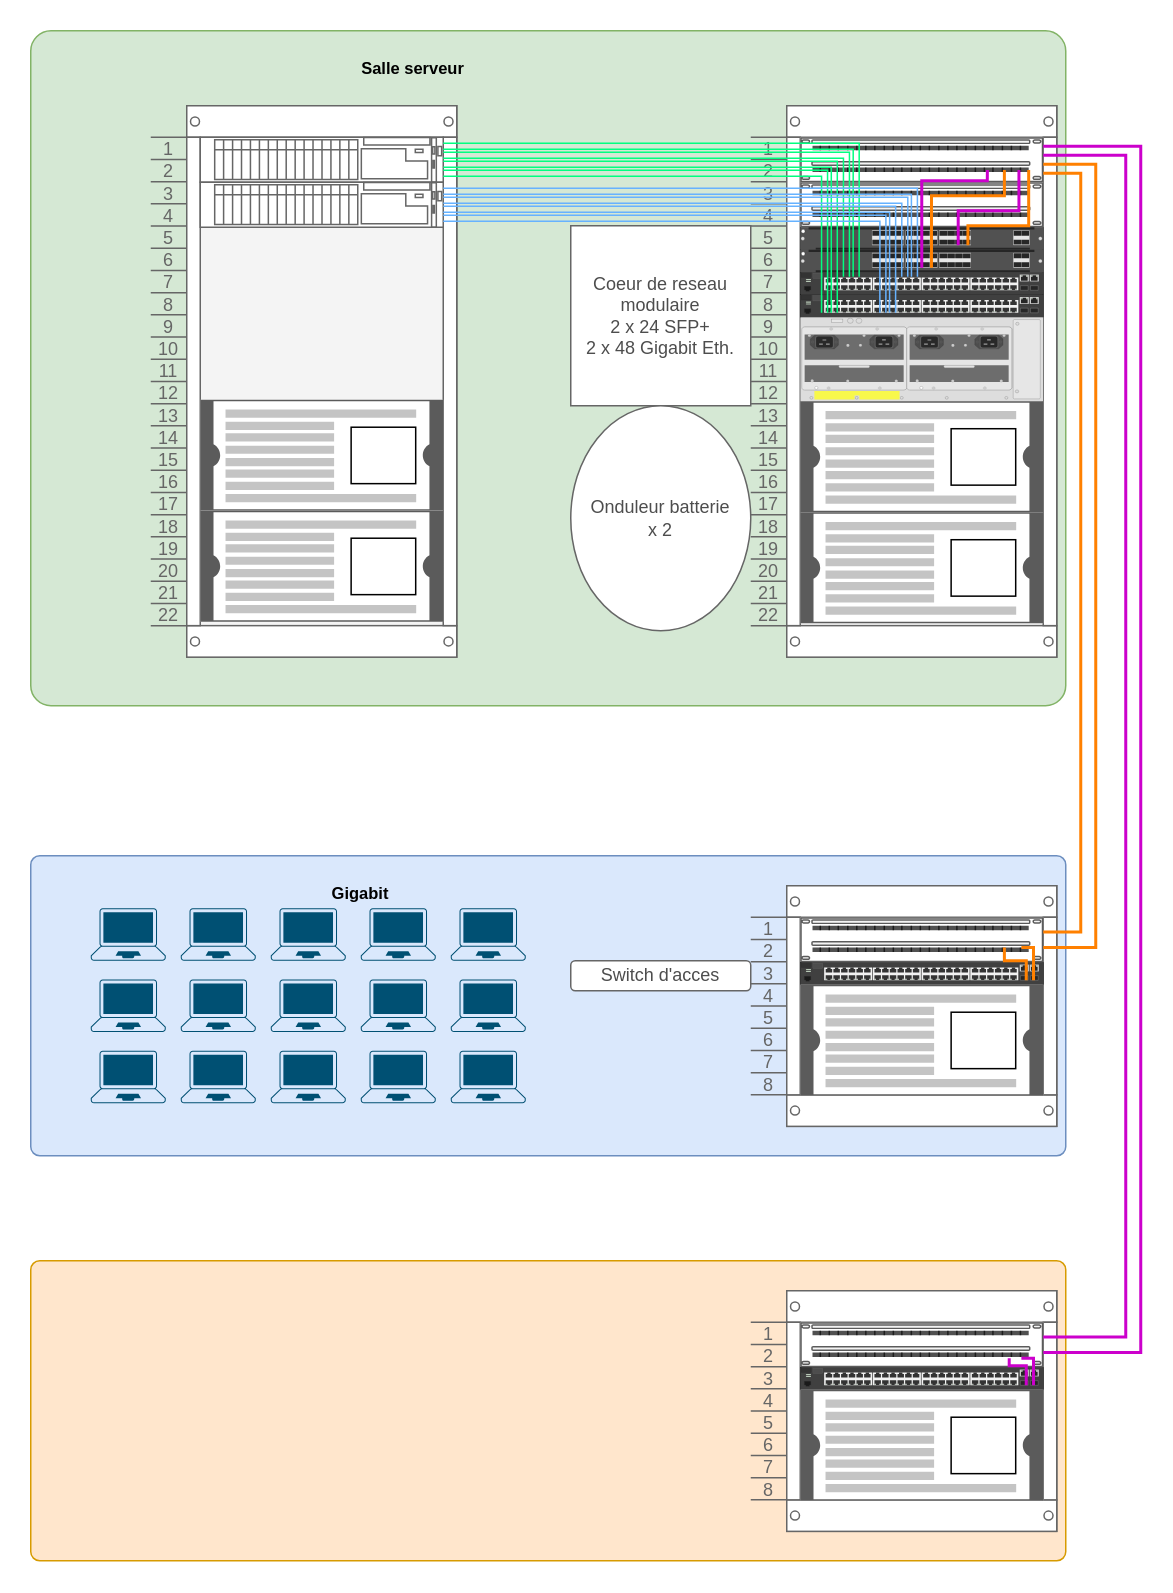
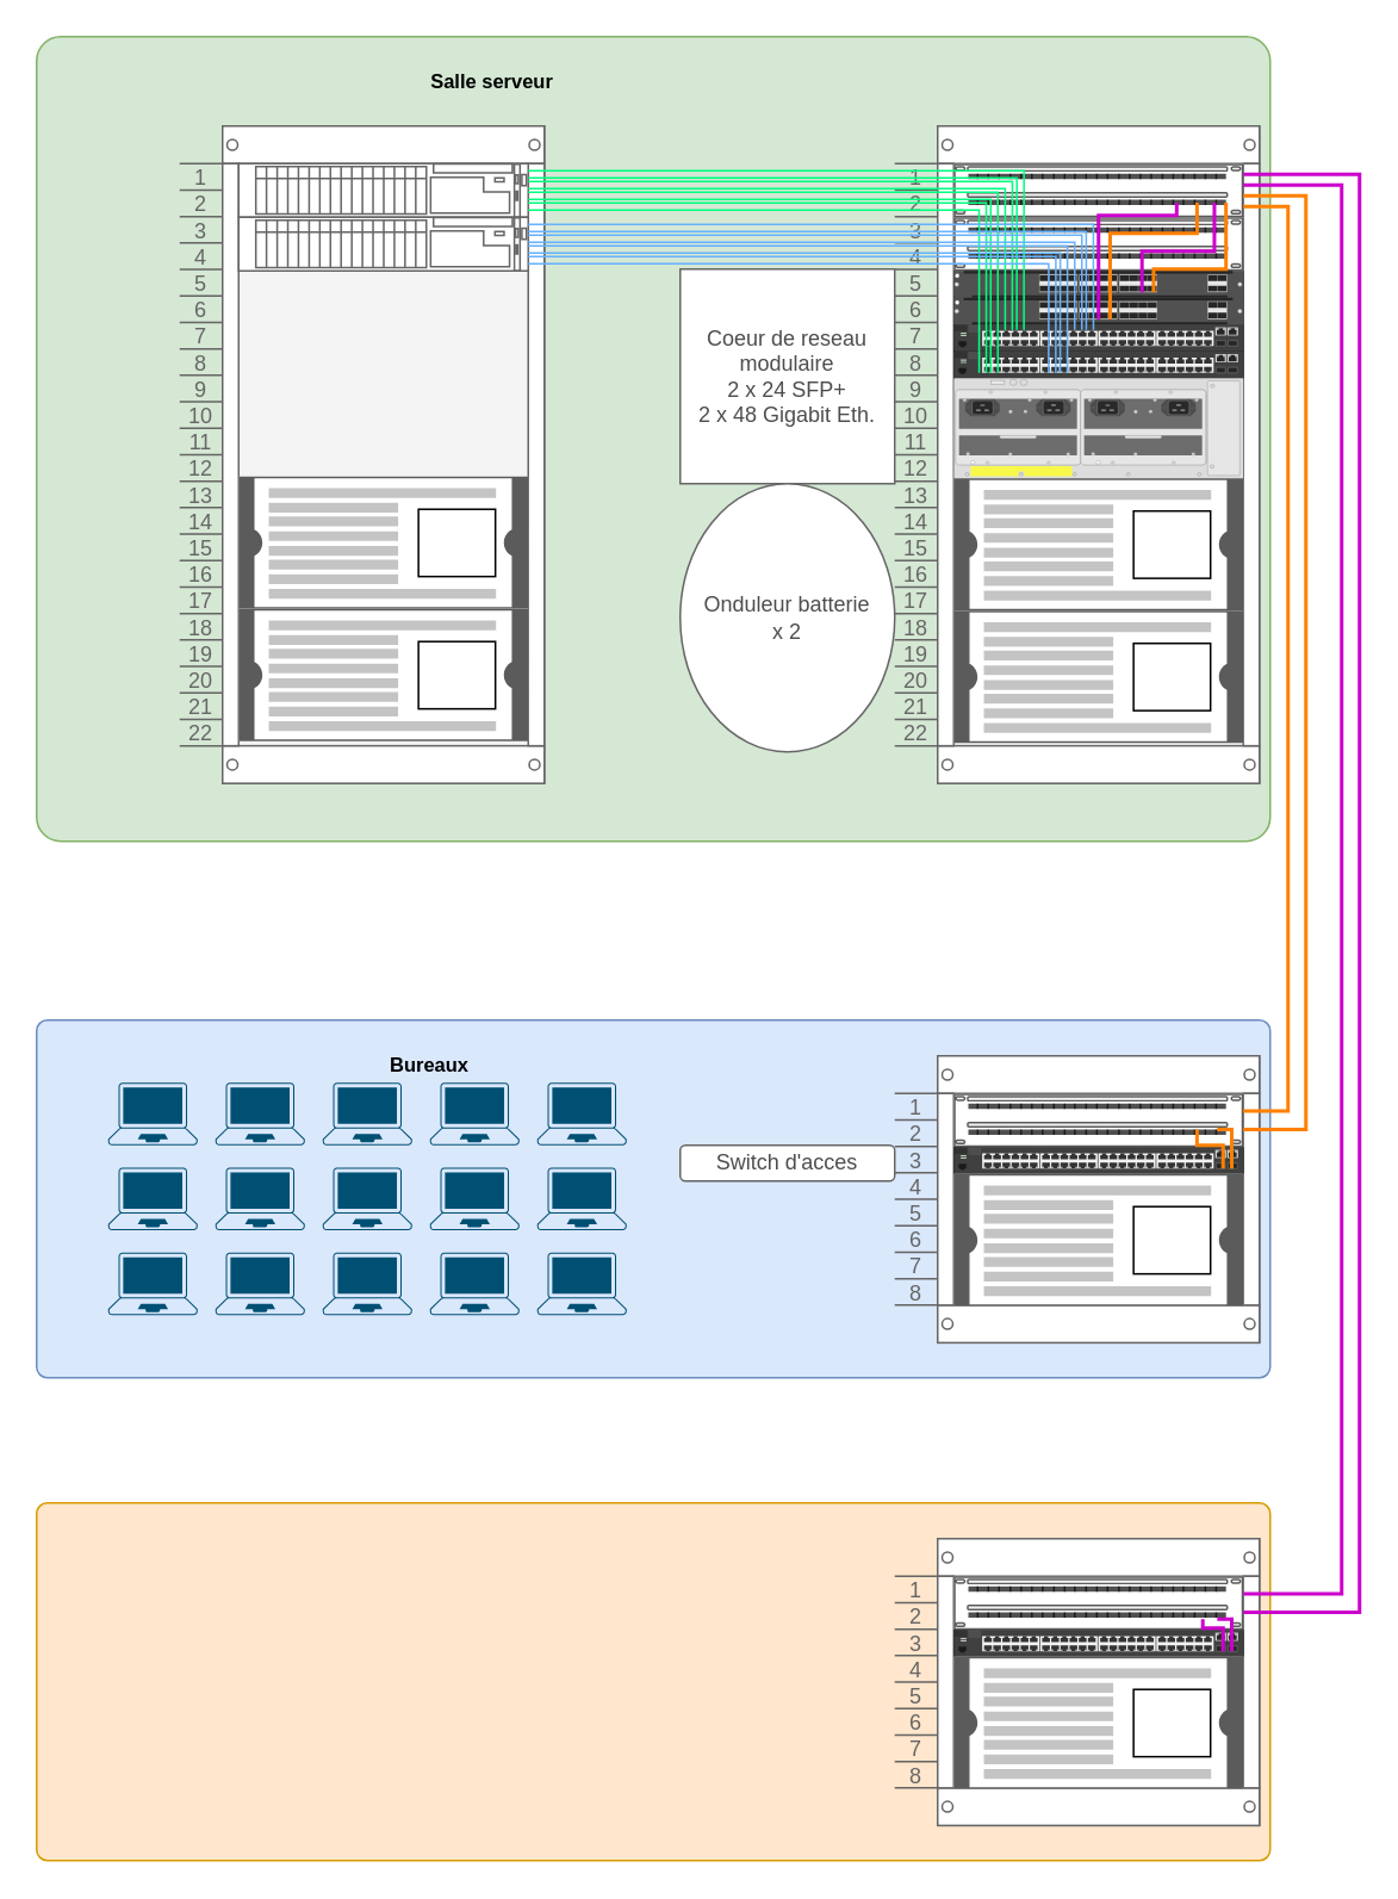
- <mxCell id="55" value="Gigabit" style="text;html=1;align=center;verticalAlign=middle;whiteSpace=wrap;rounded=0;fontFamily=Helvetica;fontSize=11;fontColor=default;labelBackgroundColor=none;fontStyle=1" parent="1" vertex="1"><mxGeometry x="50" y="580" width="380" height="30" as="geometry" /></mxCell>
+ <mxCell id="55" value="Bureaux" style="text;html=1;align=center;verticalAlign=middle;whiteSpace=wrap;rounded=0;fontFamily=Helvetica;fontSize=11;fontColor=default;labelBackgroundColor=none;fontStyle=1" parent="1" vertex="1"><mxGeometry x="50" y="580" width="380" height="30" as="geometry" /></mxCell>
